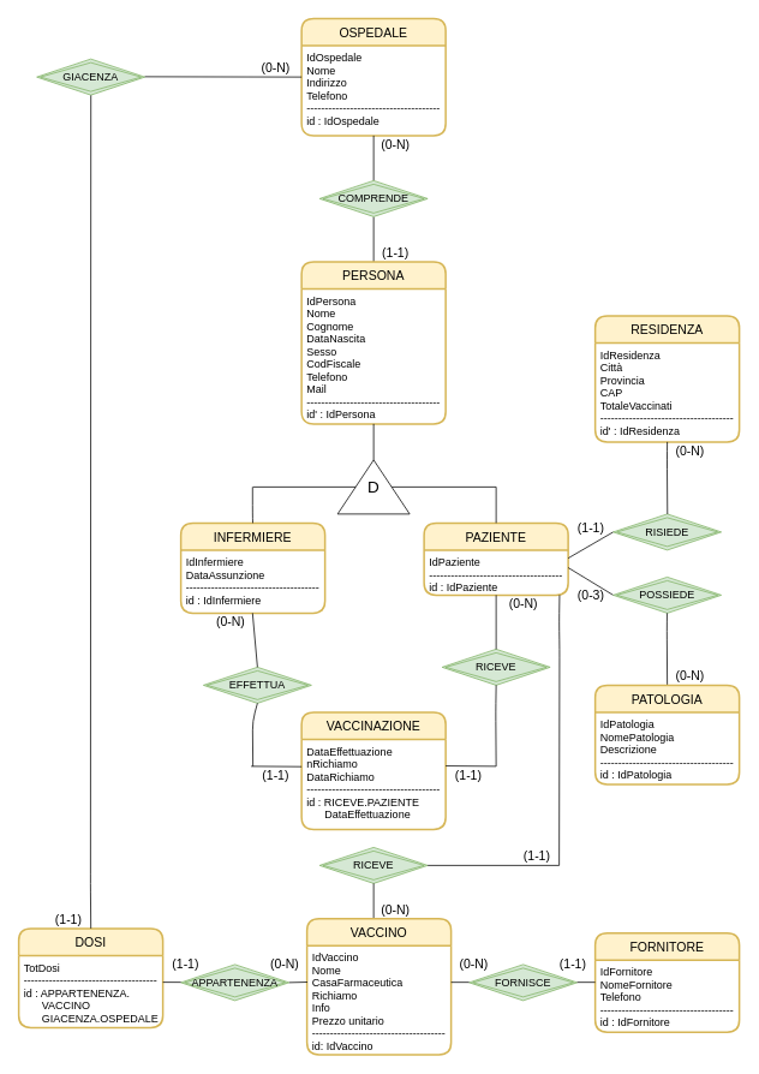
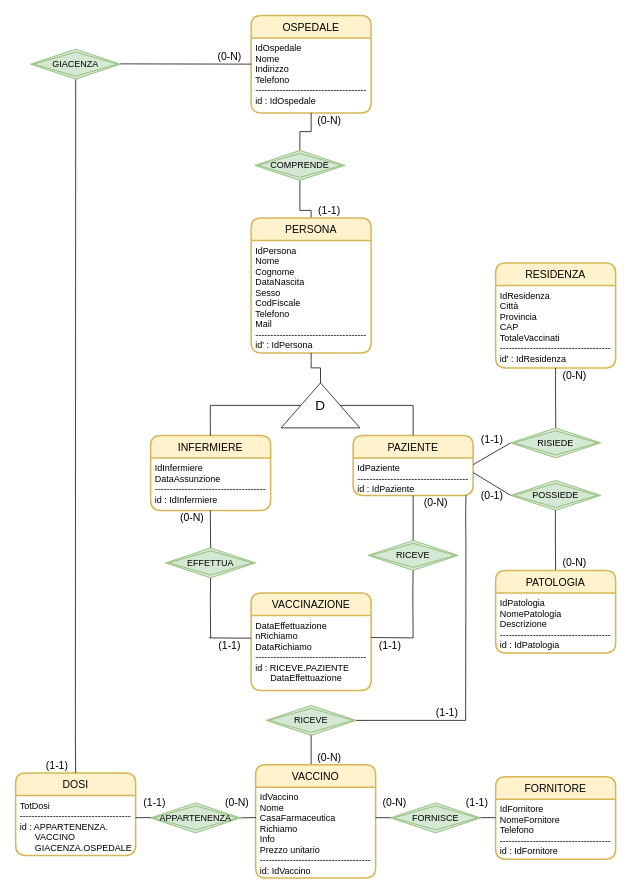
- <mxCell id="6" value="COMPRENDE" style="shape=rhombus;double=1;perimeter=rhombusPerimeter;whiteSpace=wrap;html=1;align=center;fillColor=#d5e8d4;strokeColor=#82b366;" parent="1" vertex="1"><mxGeometry x="354" y="200" width="120" height="40" as="geometry" /></mxCell>
+ <mxCell id="6" value="COMPRENDE" style="shape=rhombus;double=1;perimeter=rhombusPerimeter;whiteSpace=wrap;html=1;align=center;fillColor=#d5e8d4;strokeColor=#82b366;" parent="1" vertex="1"><mxGeometry x="339" y="200" width="120" height="40" as="geometry" /></mxCell>
- <mxCell id="10" value="&lt;font style=&quot;font-size: 18px&quot;&gt;D&lt;/font&gt;" style="triangle;whiteSpace=wrap;html=1;direction=north;" parent="1" vertex="1"><mxGeometry x="374" y="510" width="80" height="60" as="geometry" /></mxCell>
+ <mxCell id="10" value="&lt;font style=&quot;font-size: 18px&quot;&gt;D&lt;/font&gt;" style="triangle;whiteSpace=wrap;html=1;direction=north;" parent="1" vertex="1"><mxGeometry x="374" y="510" width="105" height="60" as="geometry" /></mxCell>
- <mxCell id="67" value="&lt;span style=&quot;font-size: 14px&quot;&gt;(0-3)&lt;/span&gt;" style="text;html=1;align=center;verticalAlign=middle;resizable=0;points=[];autosize=1;strokeColor=none;" parent="1" vertex="1"><mxGeometry x="630" y="650" width="50" height="20" as="geometry" /></mxCell>
+ <mxCell id="67" value="&lt;span style=&quot;font-size: 14px&quot;&gt;(0-1)&lt;/span&gt;" style="text;html=1;align=center;verticalAlign=middle;resizable=0;points=[];autosize=1;strokeColor=none;" parent="1" vertex="1"><mxGeometry x="630" y="650" width="50" height="20" as="geometry" /></mxCell>
- <mxCell id="19" value="EFFETTUA" style="shape=rhombus;double=1;perimeter=rhombusPerimeter;whiteSpace=wrap;html=1;align=center;fillColor=#d5e8d4;strokeColor=#82b366;" parent="1" vertex="1"><mxGeometry x="225" y="740" width="120" height="40" as="geometry" /></mxCell>
+ <mxCell id="19" value="EFFETTUA" style="shape=rhombus;double=1;perimeter=rhombusPerimeter;whiteSpace=wrap;html=1;align=center;fillColor=#d5e8d4;strokeColor=#82b366;" parent="1" vertex="1"><mxGeometry x="220" y="730" width="120" height="40" as="geometry" /></mxCell>
